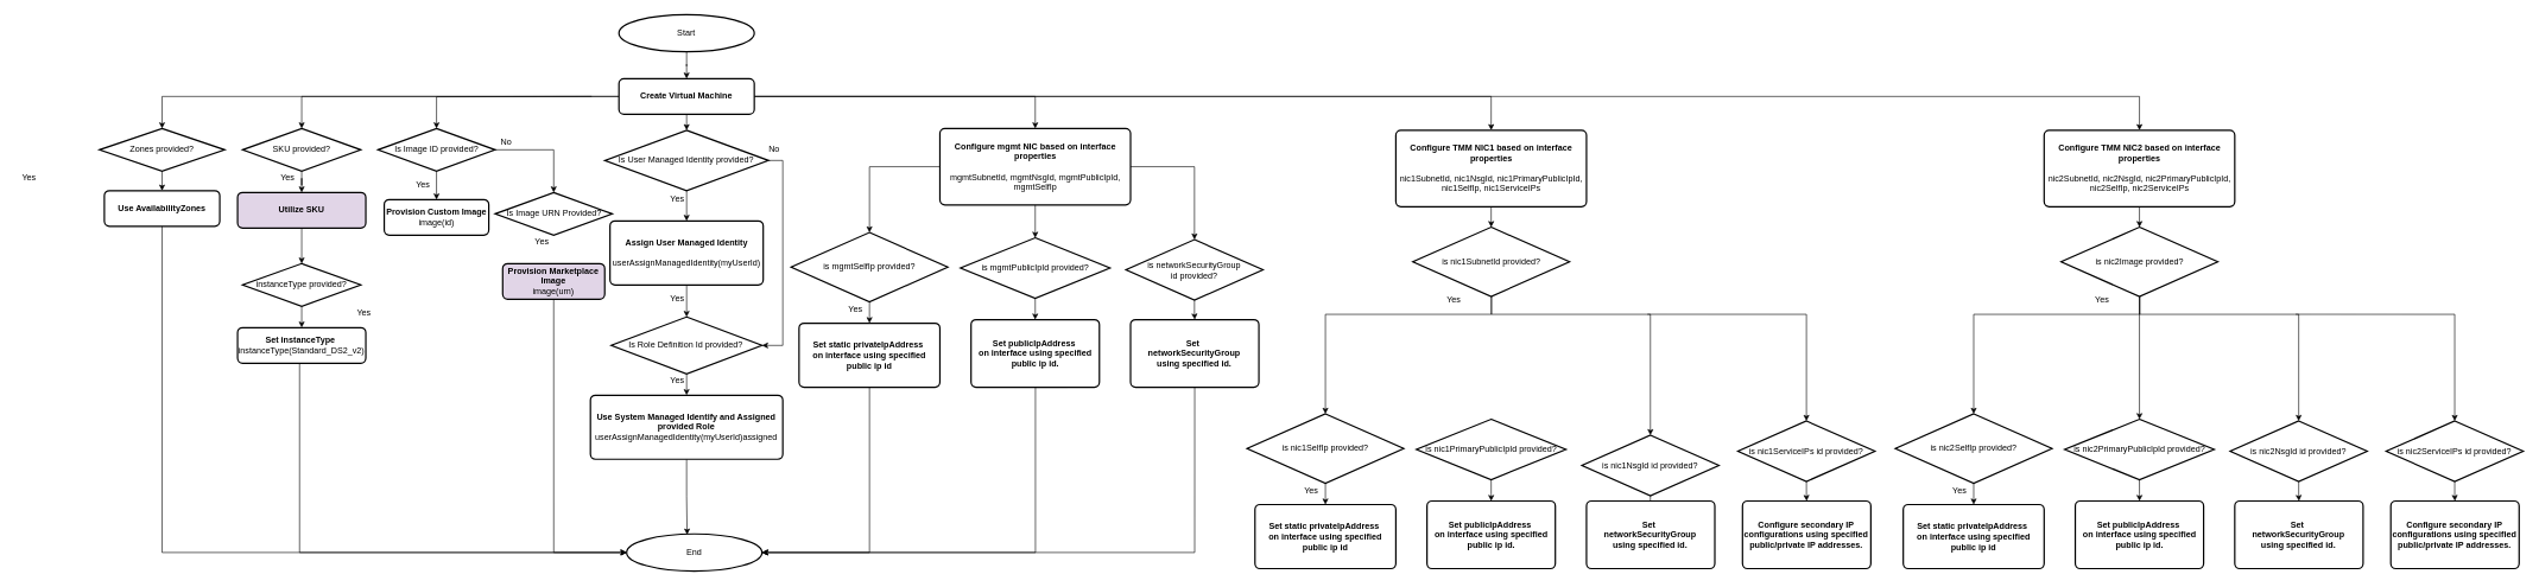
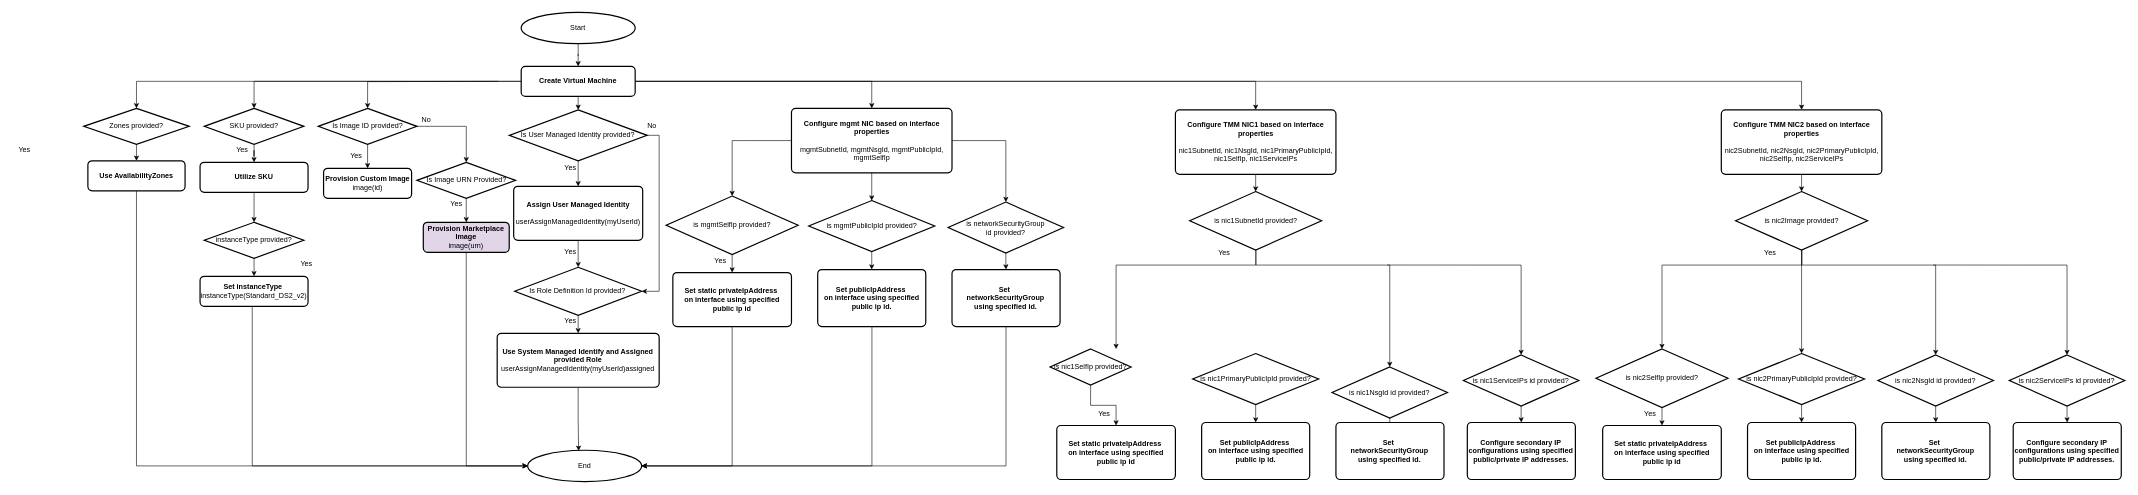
- <mxCell id="16" value="&lt;b&gt;Utilize SKU&lt;/b&gt;" style="rounded=1;whiteSpace=wrap;html=1;absoluteArcSize=1;arcSize=14;strokeWidth=2;fillColor=#e1d5e7;" parent="1" vertex="1"><mxGeometry x="333" y="270" width="180" height="50" as="geometry" /></mxCell>
+ <mxCell id="16" value="&lt;b&gt;Utilize SKU&lt;/b&gt;" style="rounded=1;whiteSpace=wrap;html=1;absoluteArcSize=1;arcSize=14;strokeWidth=2;" parent="1" vertex="1"><mxGeometry x="333" y="270" width="180" height="50" as="geometry" /></mxCell>
+ <mxCell id="29" style="edgeStyle=orthogonalEdgeStyle;rounded=0;orthogonalLoop=1;jettySize=auto;html=1;exitX=0.5;exitY=1;exitDx=0;exitDy=0;exitPerimeter=0;entryX=0.5;entryY=0;entryDx=0;entryDy=0;" parent="1" source="30" target="33" edge="1"><mxGeometry relative="1" as="geometry" /></mxCell>
- <mxCell id="80" value="is nic1SelfIp&amp;nbsp;provided?" style="strokeWidth=2;html=1;shape=mxgraph.flowchart.decision;whiteSpace=wrap;" vertex="1" parent="1"><mxGeometry x="1750" y="581.25" width="220" height="97.5" as="geometry" /></mxCell>
+ <mxCell id="80" value="is nic1SelfIp&amp;nbsp;provided?" style="strokeWidth=2;html=1;shape=mxgraph.flowchart.decision;whiteSpace=wrap;" vertex="1" parent="1"><mxGeometry x="1750" y="581.25" width="135" height="60" as="geometry" /></mxCell>
